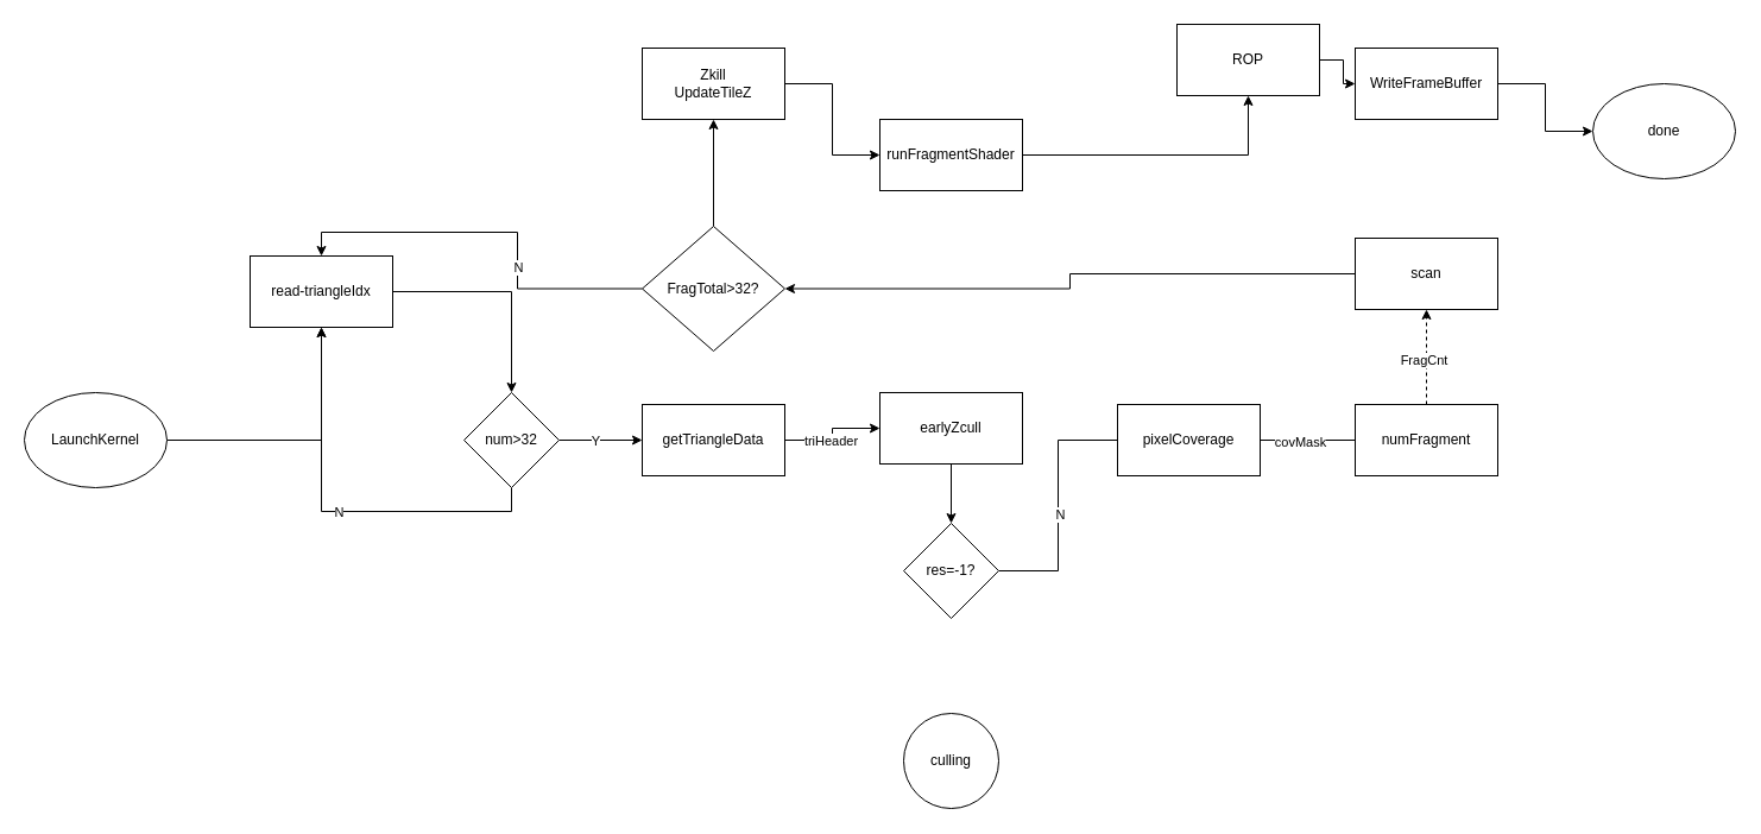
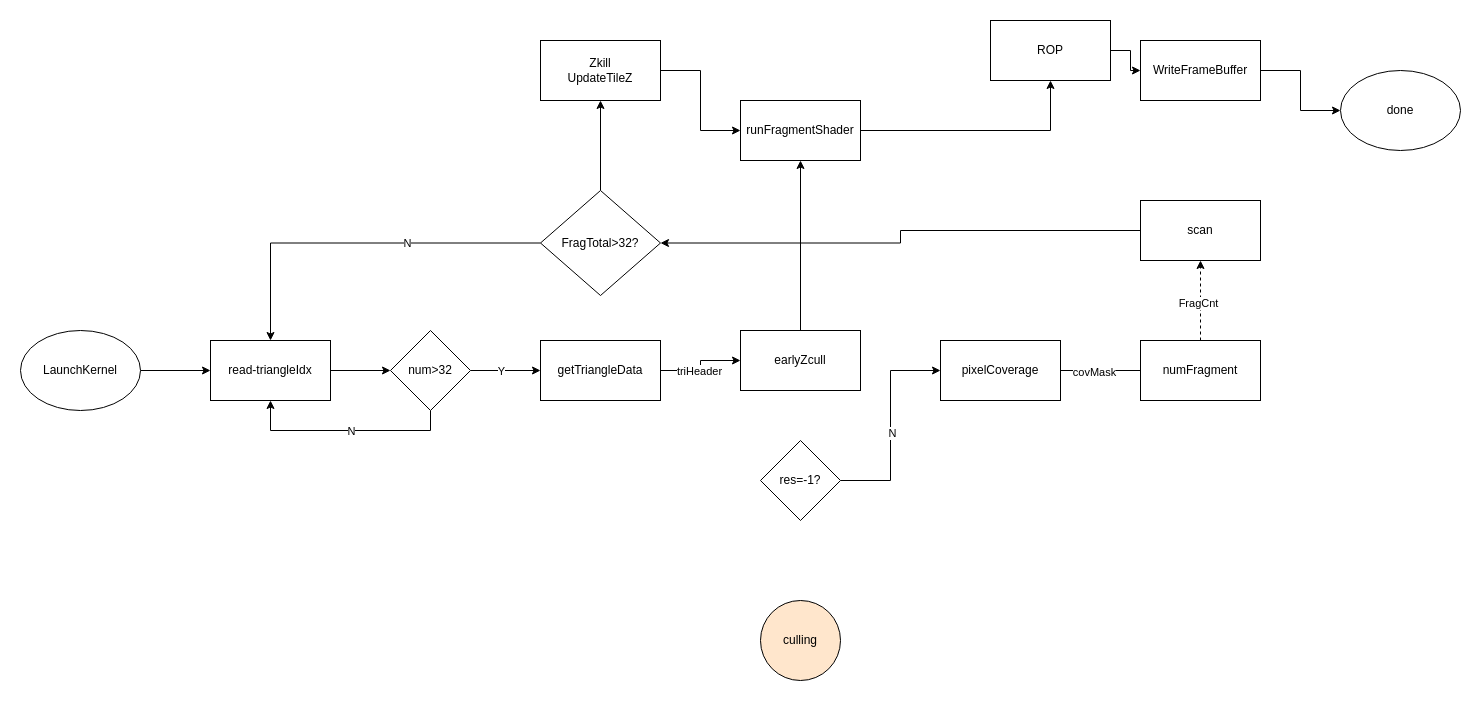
- <mxCell id="3" value="read-triangleIdx" style="rounded=0;whiteSpace=wrap;html=1;" vertex="1" parent="1"><mxGeometry x="210" y="215" width="120" height="60" as="geometry" /></mxCell>
+ <mxCell id="3" value="read-triangleIdx" style="rounded=0;whiteSpace=wrap;html=1;" vertex="1" parent="1"><mxGeometry y="340" width="120" height="60" as="geometry" x="210" /></mxCell>
- <mxCell id="17" style="edgeStyle=orthogonalEdgeStyle;rounded=0;orthogonalLoop=1;jettySize=auto;html=1;entryX=0;entryY=0.5;entryDx=0;entryDy=0;endArrow=none;" edge="1" parent="1" source="19" target="16"><mxGeometry relative="1" as="geometry"><mxPoint x="920" y="420" as="targetPoint" /></mxGeometry></mxCell>
+ <mxCell id="17" style="edgeStyle=orthogonalEdgeStyle;rounded=0;orthogonalLoop=1;jettySize=auto;html=1;entryX=0;entryY=0.5;entryDx=0;entryDy=0;" edge="1" parent="1" source="19" target="16"><mxGeometry relative="1" as="geometry"><mxPoint x="920" y="420" as="targetPoint" /></mxGeometry></mxCell>
- <mxCell id="12" value="" style="edgeStyle=orthogonalEdgeStyle;rounded=0;orthogonalLoop=1;jettySize=auto;html=1;" edge="1" parent="1" source="13" target="19"><mxGeometry relative="1" as="geometry" /></mxCell>
+ <mxCell id="12" value="" style="edgeStyle=orthogonalEdgeStyle;rounded=0;orthogonalLoop=1;jettySize=auto;html=1;" edge="1" parent="1" source="13" target="33"><mxGeometry relative="1" as="geometry" /></mxCell>
- <mxCell id="20" value="culling" style="ellipse;whiteSpace=wrap;html=1;rounded=0;" vertex="1" parent="1"><mxGeometry x="760" y="600" width="80" height="80" as="geometry" /></mxCell>
+ <mxCell id="20" value="culling" style="ellipse;whiteSpace=wrap;html=1;rounded=0;fillColor=#ffe6cc;" vertex="1" parent="1"><mxGeometry x="760" y="600" width="80" height="80" as="geometry" /></mxCell>
